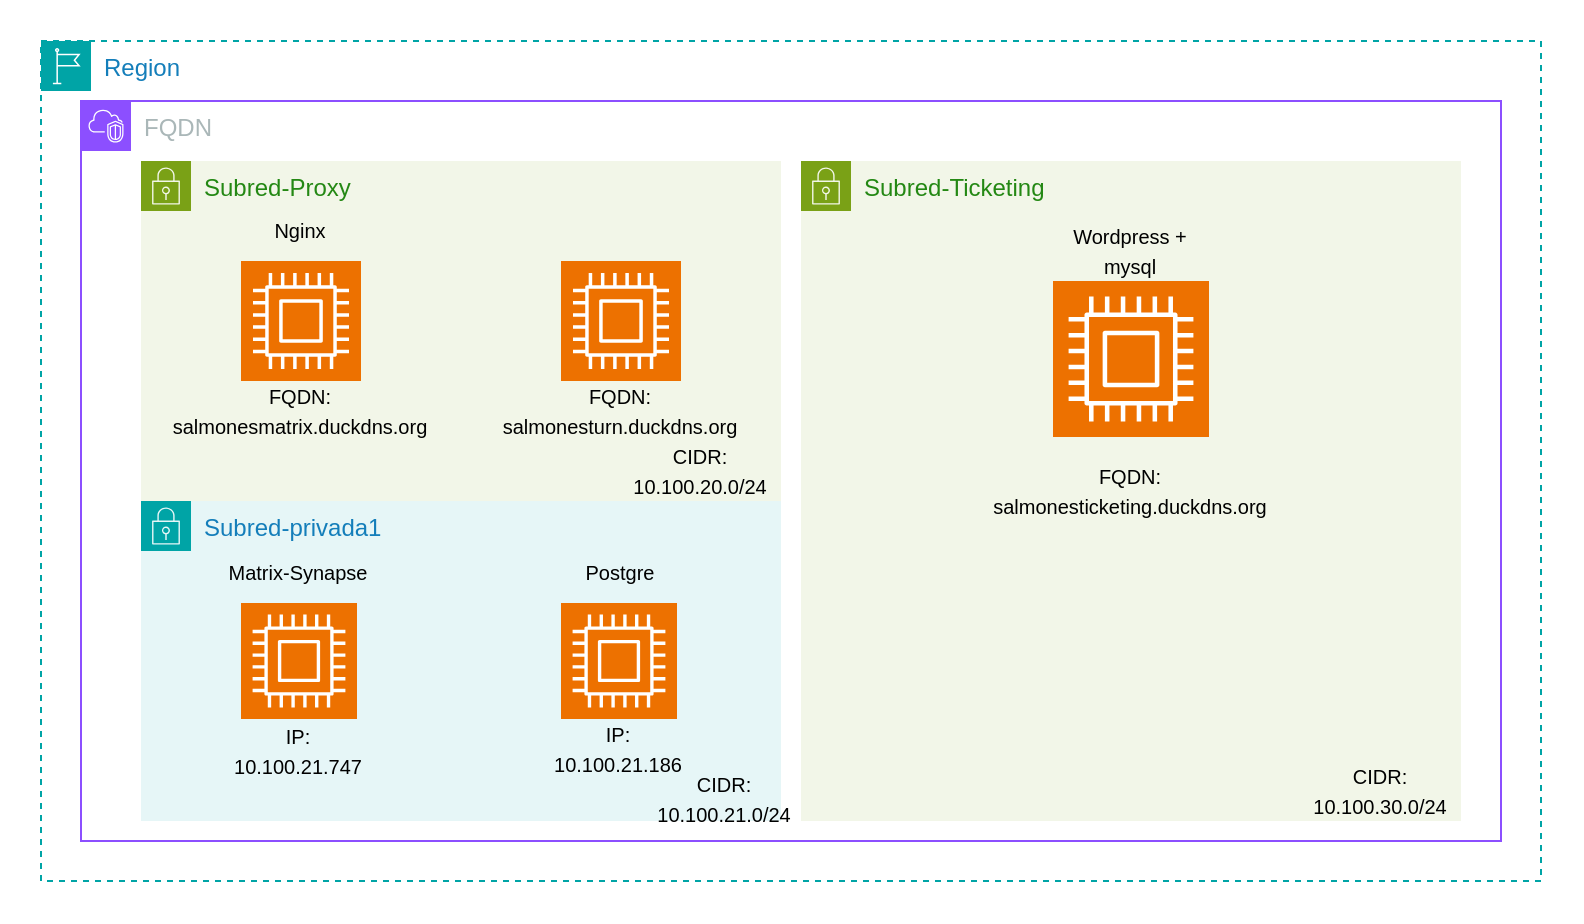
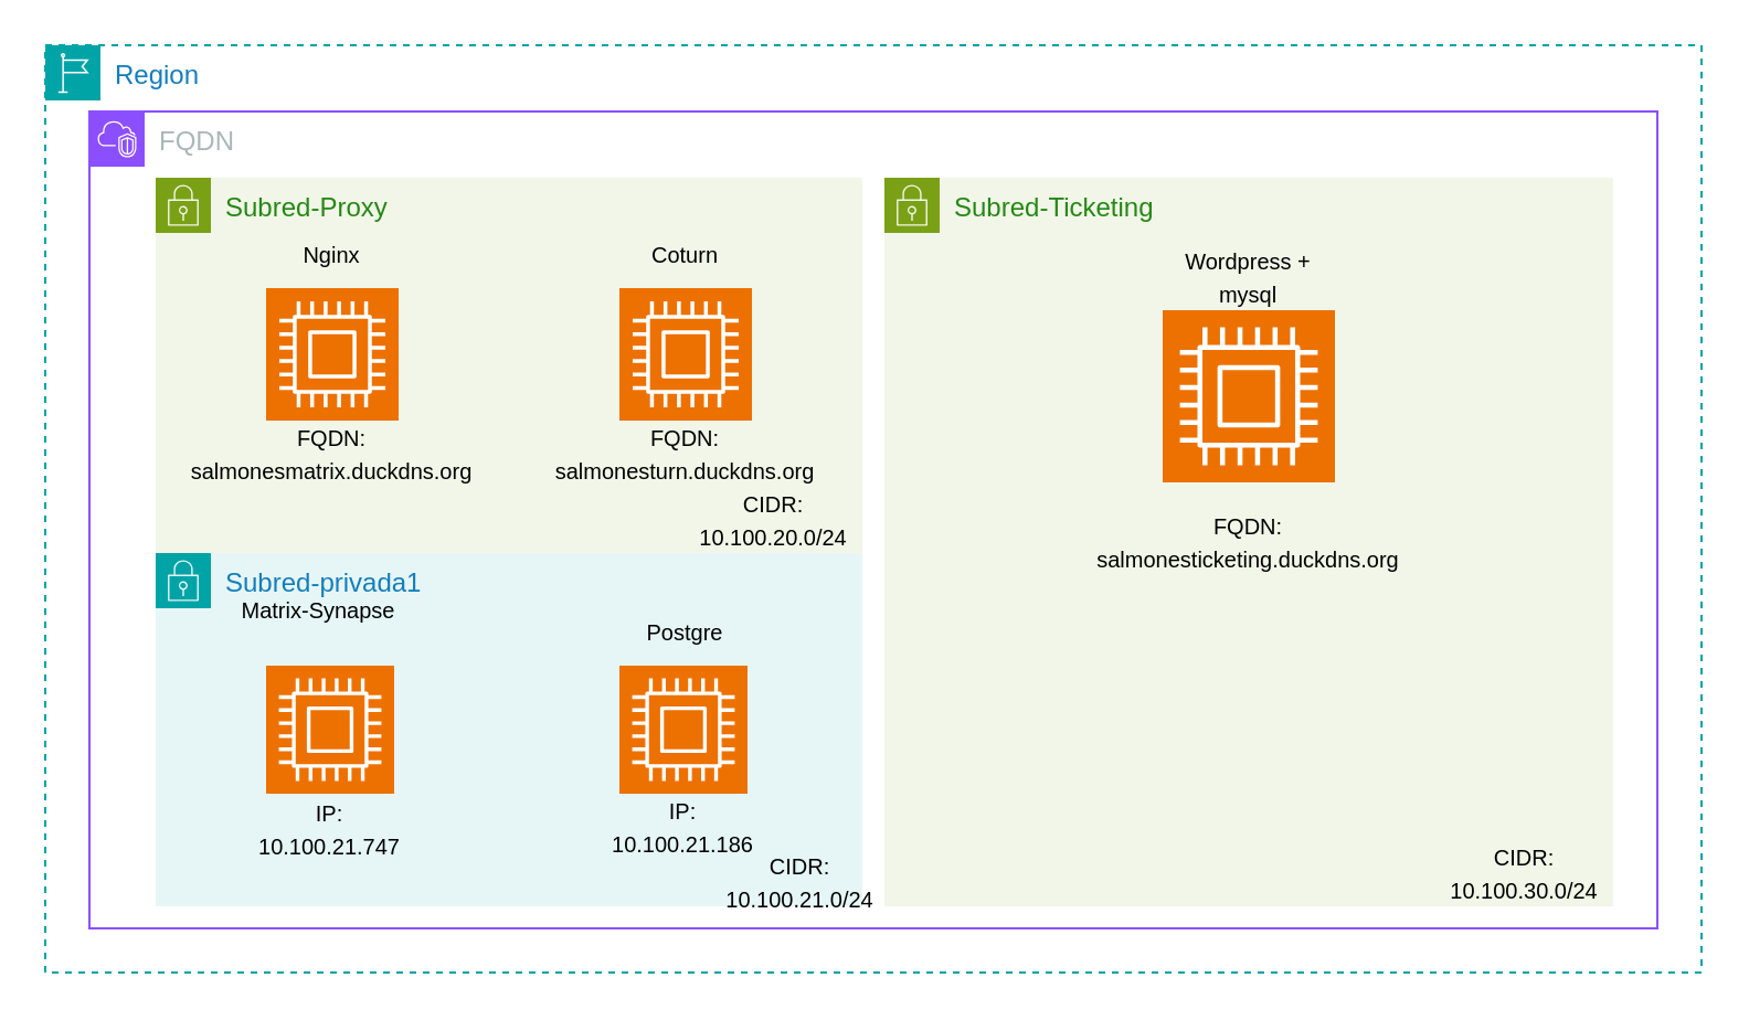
+ <mxCell id="10" value="&lt;font style=&quot;font-size: 10px;&quot;&gt;Coturn&lt;/font&gt;" style="text;html=1;strokeColor=none;fillColor=none;align=center;verticalAlign=middle;whiteSpace=wrap;rounded=0;" vertex="1" parent="4"><mxGeometry x="210" y="20" width="60" height="30" as="geometry" /></mxCell>
- <mxCell id="18" value="&lt;font style=&quot;font-size: 10px;&quot;&gt;Matrix-Synapse&lt;/font&gt;" style="text;html=1;strokeColor=none;fillColor=none;align=center;verticalAlign=middle;whiteSpace=wrap;rounded=0;" vertex="1" parent="12"><mxGeometry x="33" y="21" width="92" height="30" as="geometry" /></mxCell>
+ <mxCell id="18" value="&lt;font style=&quot;font-size: 10px;&quot;&gt;Matrix-Synapse&lt;/font&gt;" style="text;html=1;strokeColor=none;fillColor=none;align=center;verticalAlign=middle;whiteSpace=wrap;rounded=0;" vertex="1" parent="12"><mxGeometry x="28" y="11" width="92" height="30" as="geometry" /></mxCell>
